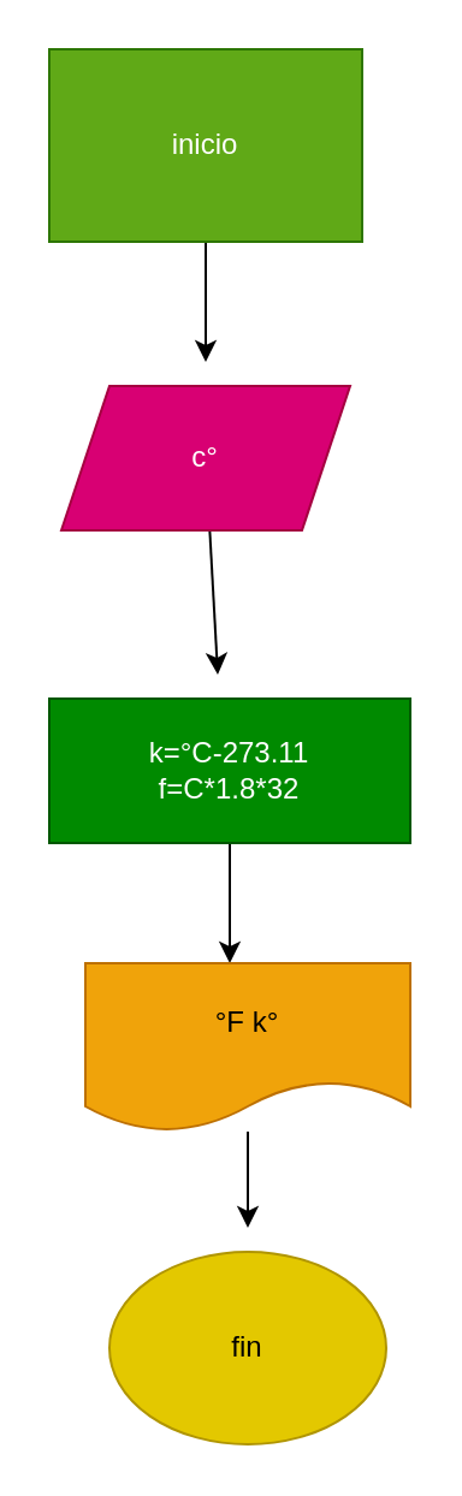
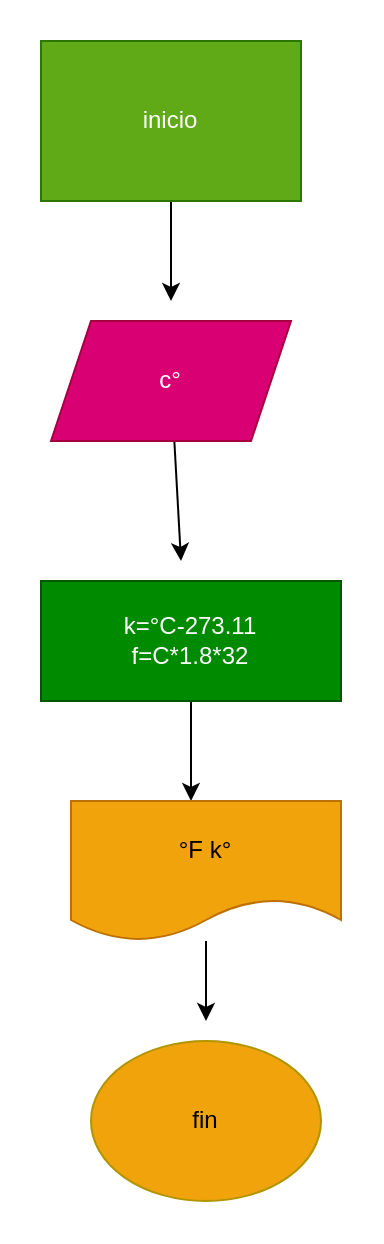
- <mxCell id="10" value="fin" style="ellipse;whiteSpace=wrap;html=1;fillColor=#e3c800;fontColor=#000000;strokeColor=#B09500;" vertex="1" parent="1"><mxGeometry x="45" y="520" width="115" height="80" as="geometry" /></mxCell>
+ <mxCell id="10" value="fin" style="ellipse;whiteSpace=wrap;html=1;fillColor=#f0a30a;fontColor=#000000;strokeColor=#B09500;" vertex="1" parent="1"><mxGeometry x="45" y="520" width="115" height="80" as="geometry" /></mxCell>
